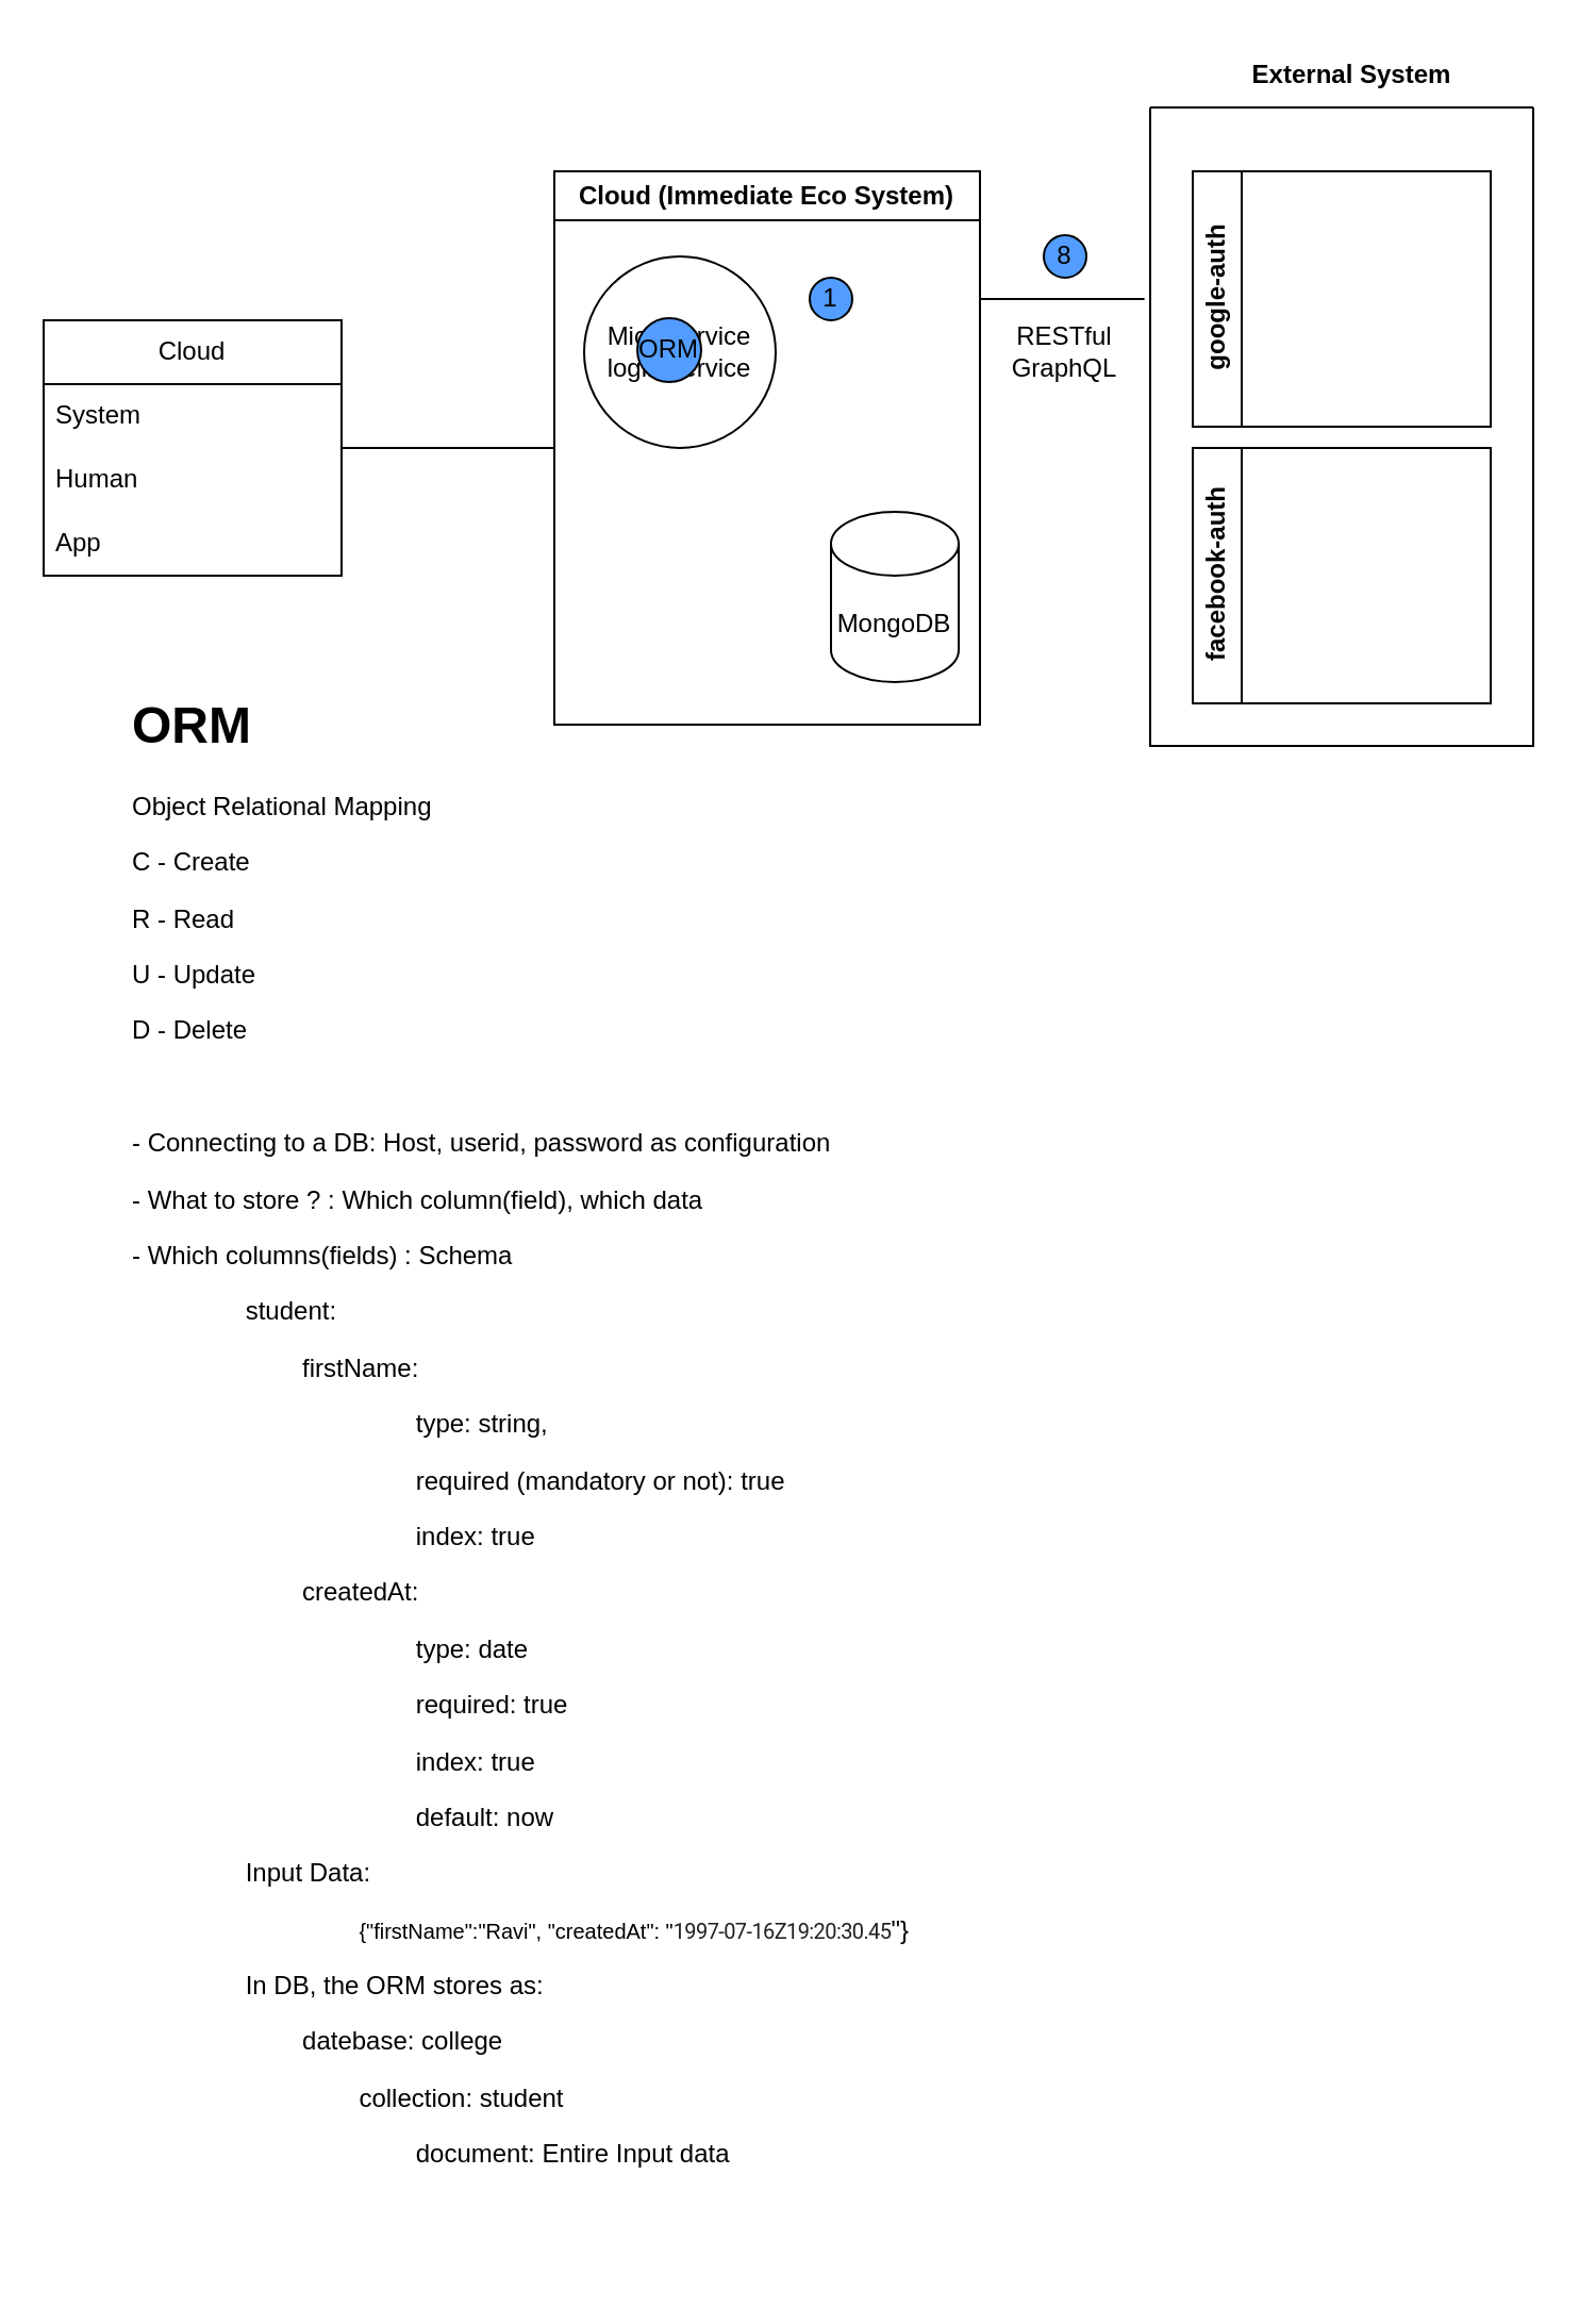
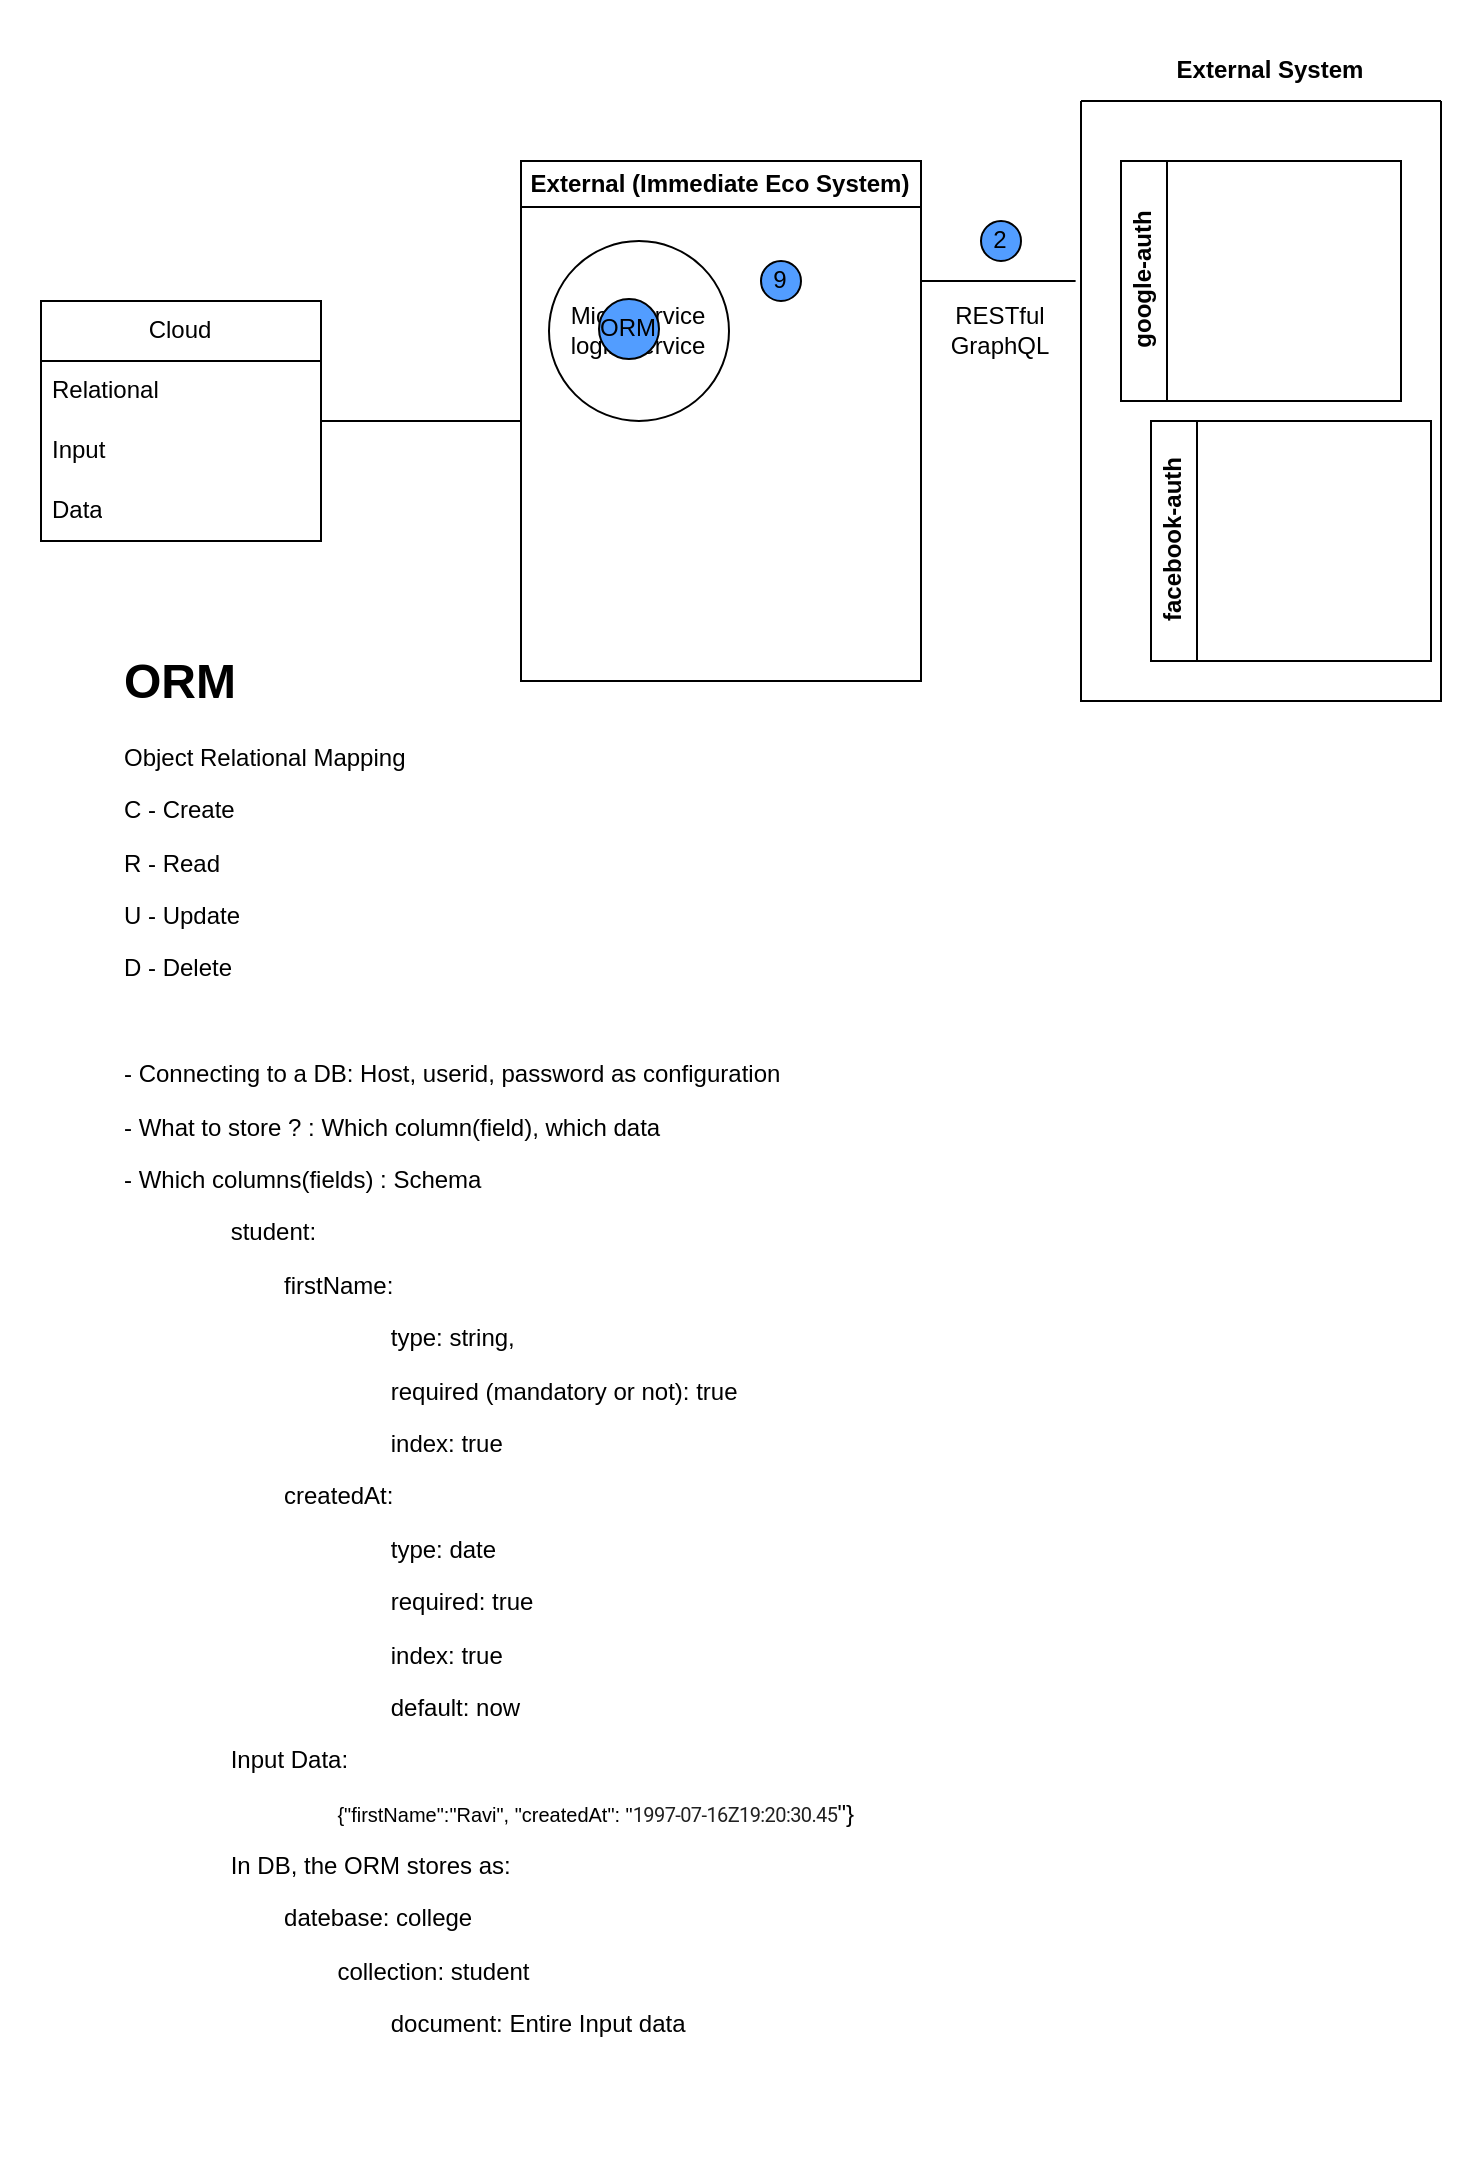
- <mxCell id="6" value="Cloud (Immediate Eco System)" style="swimlane;whiteSpace=wrap;html=1;" vertex="1" parent="1"><mxGeometry x="260" y="80" width="200" height="260" as="geometry" /></mxCell>
+ <mxCell id="6" value="External (Immediate Eco System)" style="swimlane;whiteSpace=wrap;html=1;" vertex="1" parent="1"><mxGeometry x="260" y="80" width="200" height="260" as="geometry" /></mxCell>
- <mxCell id="16" value="8" style="ellipse;whiteSpace=wrap;html=1;aspect=fixed;fillColor=#529DFF;" vertex="1" parent="1"><mxGeometry x="490" y="110" width="20" height="20" as="geometry" /></mxCell>
+ <mxCell id="16" value="2" style="ellipse;whiteSpace=wrap;html=1;aspect=fixed;fillColor=#529DFF;" vertex="1" parent="1"><mxGeometry x="490" y="110" width="20" height="20" as="geometry" /></mxCell>
- <mxCell id="9" value="1" style="ellipse;whiteSpace=wrap;html=1;aspect=fixed;fillColor=#529DFF;" vertex="1" parent="6"><mxGeometry x="120" y="50" width="20" height="20" as="geometry" /></mxCell>
+ <mxCell id="9" value="9" style="ellipse;whiteSpace=wrap;html=1;aspect=fixed;fillColor=#529DFF;" vertex="1" parent="6"><mxGeometry x="120" y="50" width="20" height="20" as="geometry" /></mxCell>
- <mxCell id="3" value="System" style="text;strokeColor=none;fillColor=none;align=left;verticalAlign=middle;spacingLeft=4;spacingRight=4;overflow=hidden;points=[[0,0.5],[1,0.5]];portConstraint=eastwest;rotatable=0;whiteSpace=wrap;html=1;" vertex="1" parent="2"><mxGeometry y="30" width="140" height="30" as="geometry" /></mxCell>
+ <mxCell id="3" value="Relational" style="text;strokeColor=none;fillColor=none;align=left;verticalAlign=middle;spacingLeft=4;spacingRight=4;overflow=hidden;points=[[0,0.5],[1,0.5]];portConstraint=eastwest;rotatable=0;whiteSpace=wrap;html=1;" vertex="1" parent="2"><mxGeometry y="30" width="140" height="30" as="geometry" /></mxCell>
- <mxCell id="4" value="Human" style="text;strokeColor=none;fillColor=none;align=left;verticalAlign=middle;spacingLeft=4;spacingRight=4;overflow=hidden;points=[[0,0.5],[1,0.5]];portConstraint=eastwest;rotatable=0;whiteSpace=wrap;html=1;" vertex="1" parent="2"><mxGeometry y="60" width="140" height="30" as="geometry" /></mxCell>
+ <mxCell id="4" value="Input" style="text;strokeColor=none;fillColor=none;align=left;verticalAlign=middle;spacingLeft=4;spacingRight=4;overflow=hidden;points=[[0,0.5],[1,0.5]];portConstraint=eastwest;rotatable=0;whiteSpace=wrap;html=1;" vertex="1" parent="2"><mxGeometry y="60" width="140" height="30" as="geometry" /></mxCell>
- <mxCell id="5" value="App" style="text;strokeColor=none;fillColor=none;align=left;verticalAlign=middle;spacingLeft=4;spacingRight=4;overflow=hidden;points=[[0,0.5],[1,0.5]];portConstraint=eastwest;rotatable=0;whiteSpace=wrap;html=1;" vertex="1" parent="2"><mxGeometry y="90" width="140" height="30" as="geometry" /></mxCell>
+ <mxCell id="5" value="Data" style="text;strokeColor=none;fillColor=none;align=left;verticalAlign=middle;spacingLeft=4;spacingRight=4;overflow=hidden;points=[[0,0.5],[1,0.5]];portConstraint=eastwest;rotatable=0;whiteSpace=wrap;html=1;" vertex="1" parent="2"><mxGeometry y="90" width="140" height="30" as="geometry" /></mxCell>
- <mxCell id="13" value="facebook-auth" style="swimlane;horizontal=0;whiteSpace=wrap;html=1;" vertex="1" parent="1"><mxGeometry x="560" y="210" width="140" height="120" as="geometry" /></mxCell>
+ <mxCell id="13" value="facebook-auth" style="swimlane;horizontal=0;whiteSpace=wrap;html=1;" vertex="1" parent="1"><mxGeometry x="575" y="210" width="140" height="120" as="geometry" /></mxCell>
- <mxCell id="8" value="MongoDB" style="shape=cylinder3;whiteSpace=wrap;html=1;boundedLbl=1;backgroundOutline=1;size=15;" vertex="1" parent="6"><mxGeometry x="130" y="160" width="60" height="80" as="geometry" /></mxCell>
